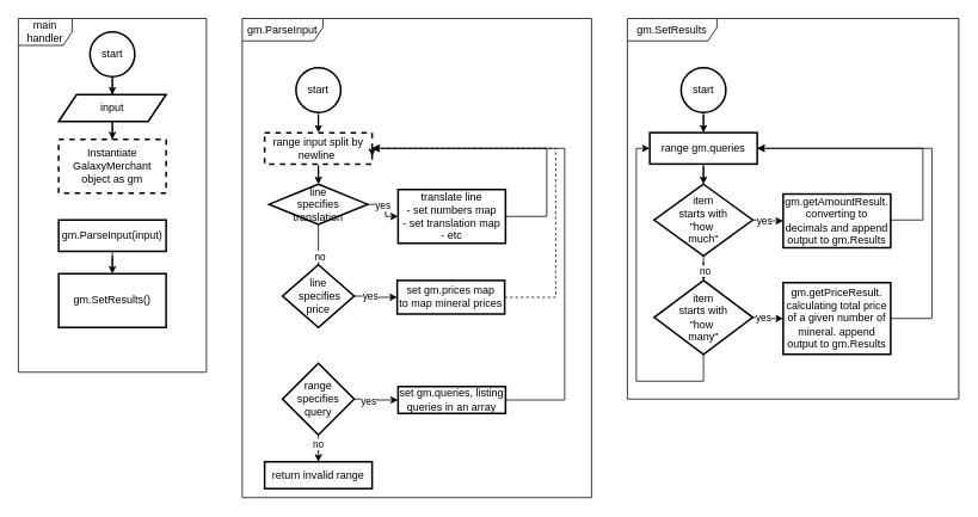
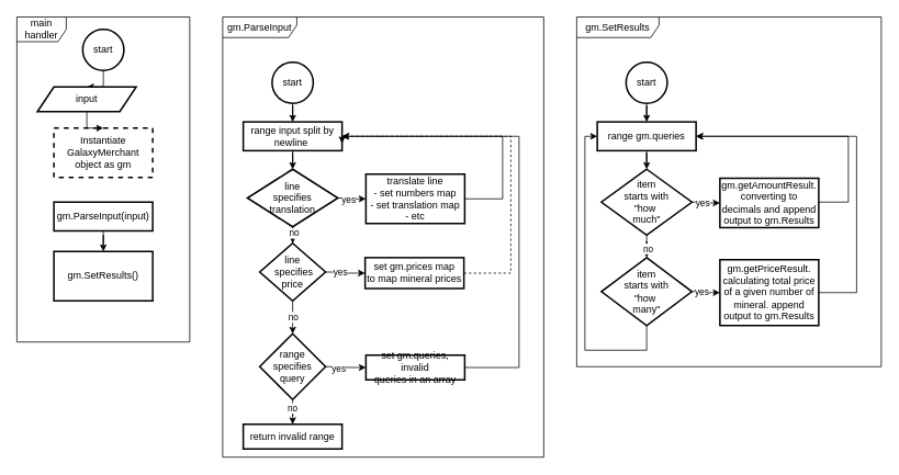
- <mxCell id="9" value="input" style="shape=parallelogram;perimeter=parallelogramPerimeter;whiteSpace=wrap;html=1;fixedSize=1;strokeWidth=2;" vertex="1" parent="1"><mxGeometry x="65" y="105" width="120" height="30" as="geometry" /></mxCell>
+ <mxCell id="9" value="input" style="shape=parallelogram;perimeter=parallelogramPerimeter;whiteSpace=wrap;html=1;fixedSize=1;strokeWidth=2;" vertex="1" parent="1"><mxGeometry x="45" y="105" width="120" height="30" as="geometry" /></mxCell>
- <mxCell id="20" value="range input split by newline&amp;nbsp;" style="whiteSpace=wrap;html=1;strokeWidth=2;dashed=1;" vertex="1" parent="1"><mxGeometry x="295" y="147.5" width="120" height="35" as="geometry" /></mxCell>
+ <mxCell id="20" value="range input split by newline&amp;nbsp;" style="whiteSpace=wrap;html=1;strokeWidth=2;" vertex="1" parent="1"><mxGeometry x="295" y="147.5" width="120" height="35" as="geometry" /></mxCell>
- <mxCell id="18" value="line&lt;br&gt;specifies&lt;br&gt;translation&lt;br&gt;" style="rhombus;whiteSpace=wrap;html=1;strokeWidth=2;" vertex="1" parent="1"><mxGeometry x="300" y="205" width="110" height="45" as="geometry" /></mxCell>
+ <mxCell id="18" value="line&lt;br&gt;specifies&lt;br&gt;translation&lt;br&gt;" style="rhombus;whiteSpace=wrap;html=1;strokeWidth=2;" vertex="1" parent="1"><mxGeometry x="300" y="205" width="110" height="70" as="geometry" /></mxCell>
+ <mxCell id="25" value="" style="edgeStyle=orthogonalEdgeStyle;rounded=0;orthogonalLoop=1;jettySize=auto;html=1;" edge="1" parent="1" source="27" target="34"><mxGeometry relative="1" as="geometry" /></mxCell>
+ <mxCell id="26" value="no" style="edgeLabel;html=1;align=center;verticalAlign=middle;resizable=0;points=[];" vertex="1" connectable="0" parent="25"><mxGeometry x="-0.05" relative="1" as="geometry"><mxPoint as="offset" /></mxGeometry></mxCell>
- <mxCell id="35" value="set gm.queries, listing&lt;br&gt;queries in an array" style="whiteSpace=wrap;html=1;strokeWidth=2;" vertex="1" parent="1"><mxGeometry x="444" y="431" width="120" height="30" as="geometry" /></mxCell>
+ <mxCell id="35" value="set gm.queries, invalid&lt;br&gt;queries in an array" style="whiteSpace=wrap;html=1;strokeWidth=2;" vertex="1" parent="1"><mxGeometry x="444" y="431" width="120" height="30" as="geometry" /></mxCell>
